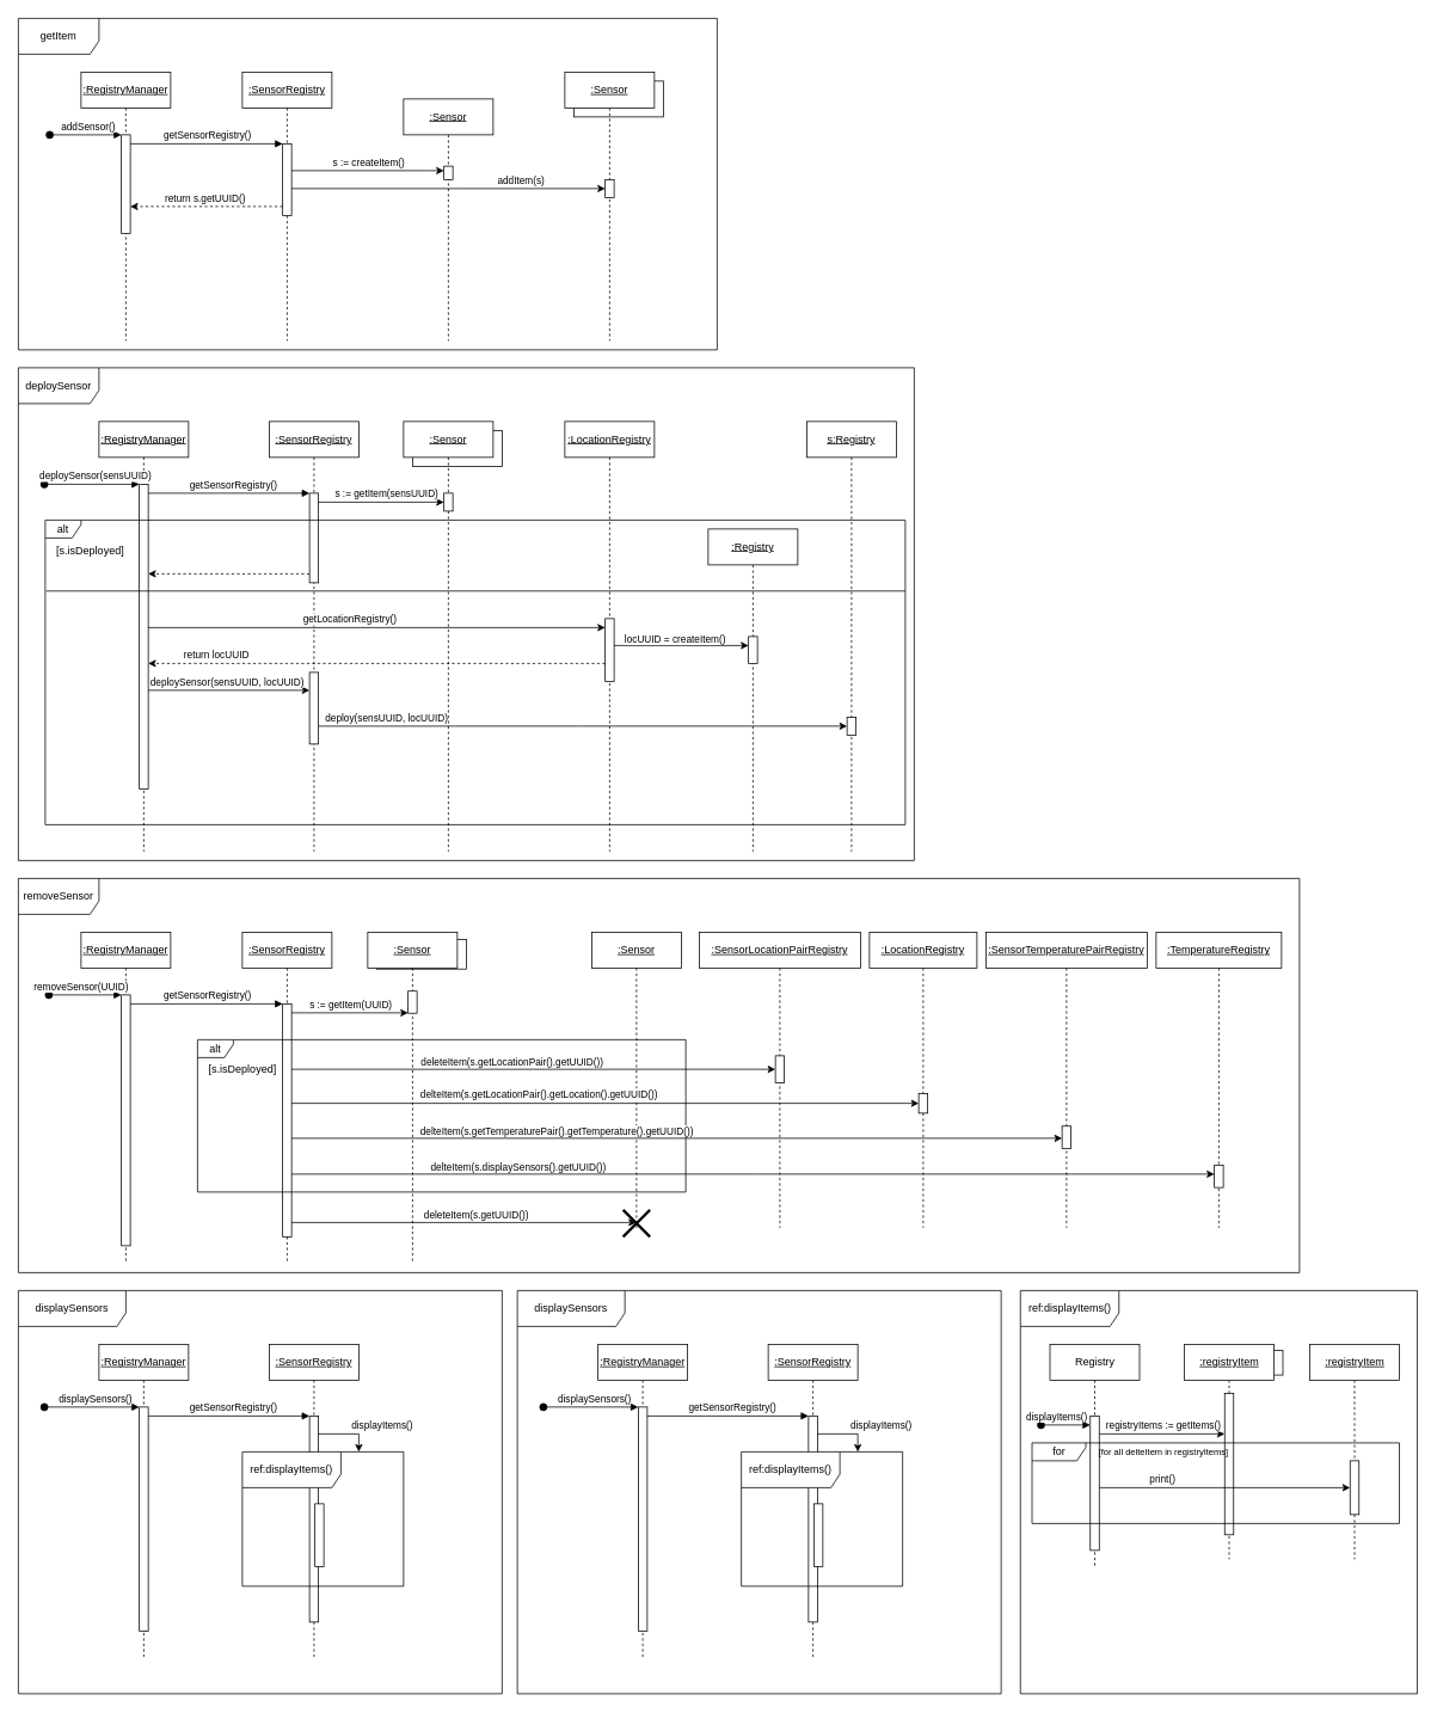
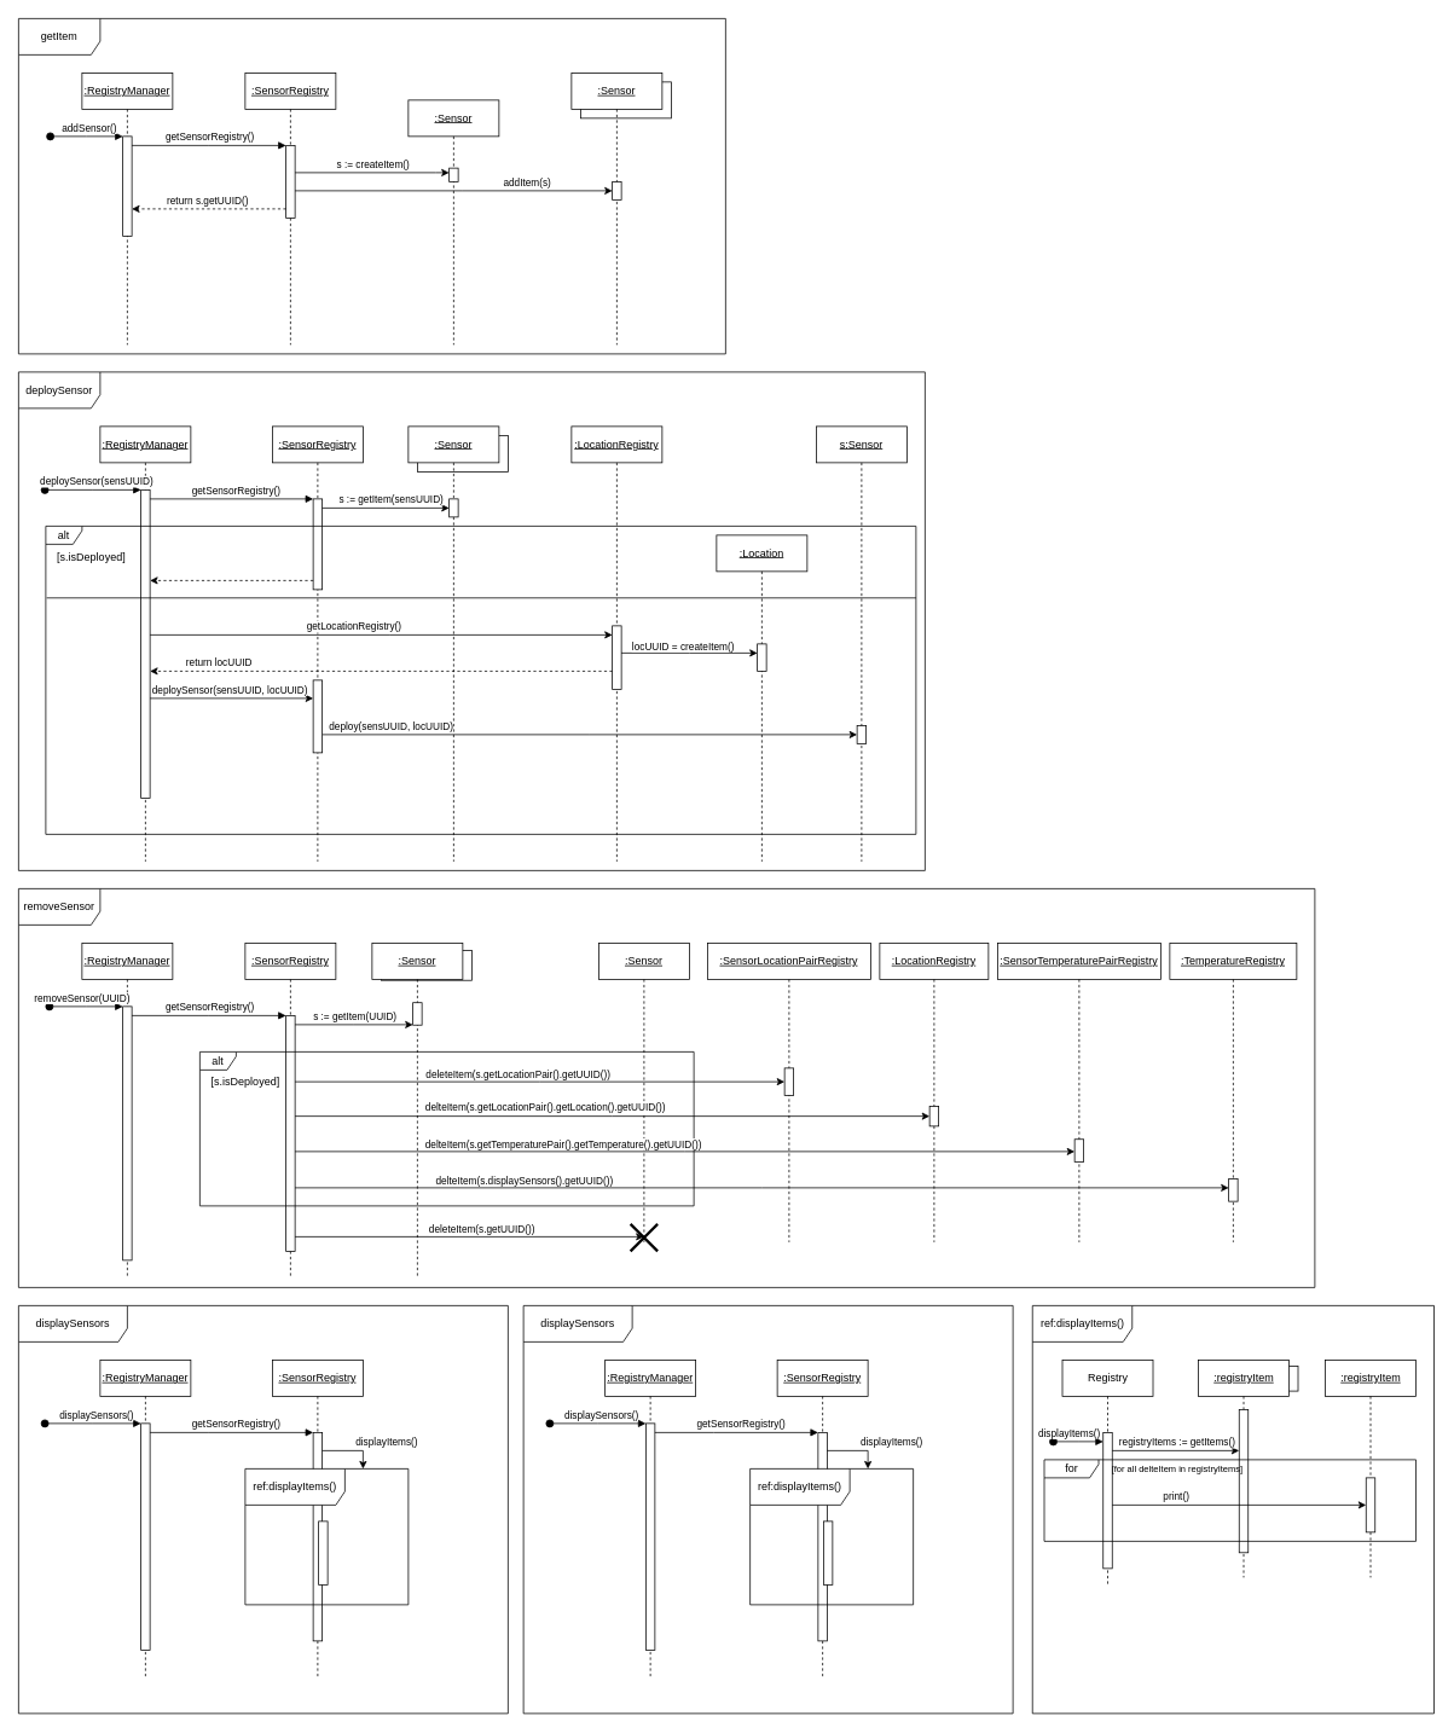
- <mxCell id="89" value="&lt;u&gt;s:Registry&lt;/u&gt;" style="shape=umlLifeline;perimeter=lifelinePerimeter;whiteSpace=wrap;html=1;container=0;dropTarget=0;collapsible=0;recursiveResize=0;outlineConnect=0;portConstraint=eastwest;newEdgeStyle={&quot;edgeStyle&quot;:&quot;elbowEdgeStyle&quot;,&quot;elbow&quot;:&quot;vertical&quot;,&quot;curved&quot;:0,&quot;rounded&quot;:0};" vertex="1" parent="1"><mxGeometry x="900" y="470" width="100" height="480" as="geometry" /></mxCell>
+ <mxCell id="89" value="&lt;u&gt;s:Sensor&lt;/u&gt;" style="shape=umlLifeline;perimeter=lifelinePerimeter;whiteSpace=wrap;html=1;container=0;dropTarget=0;collapsible=0;recursiveResize=0;outlineConnect=0;portConstraint=eastwest;newEdgeStyle={&quot;edgeStyle&quot;:&quot;elbowEdgeStyle&quot;,&quot;elbow&quot;:&quot;vertical&quot;,&quot;curved&quot;:0,&quot;rounded&quot;:0};" vertex="1" parent="1"><mxGeometry x="900" y="470" width="100" height="480" as="geometry" /></mxCell>
- <mxCell id="78" value="&lt;u&gt;:Registry&lt;/u&gt;" style="shape=umlLifeline;perimeter=lifelinePerimeter;whiteSpace=wrap;html=1;container=0;dropTarget=0;collapsible=0;recursiveResize=0;outlineConnect=0;portConstraint=eastwest;newEdgeStyle={&quot;edgeStyle&quot;:&quot;elbowEdgeStyle&quot;,&quot;elbow&quot;:&quot;vertical&quot;,&quot;curved&quot;:0,&quot;rounded&quot;:0};" vertex="1" parent="1"><mxGeometry x="790" y="590" width="100" height="360" as="geometry" /></mxCell>
+ <mxCell id="78" value="&lt;u&gt;:Location&lt;/u&gt;" style="shape=umlLifeline;perimeter=lifelinePerimeter;whiteSpace=wrap;html=1;container=0;dropTarget=0;collapsible=0;recursiveResize=0;outlineConnect=0;portConstraint=eastwest;newEdgeStyle={&quot;edgeStyle&quot;:&quot;elbowEdgeStyle&quot;,&quot;elbow&quot;:&quot;vertical&quot;,&quot;curved&quot;:0,&quot;rounded&quot;:0};" vertex="1" parent="1"><mxGeometry x="790" y="590" width="100" height="360" as="geometry" /></mxCell>
